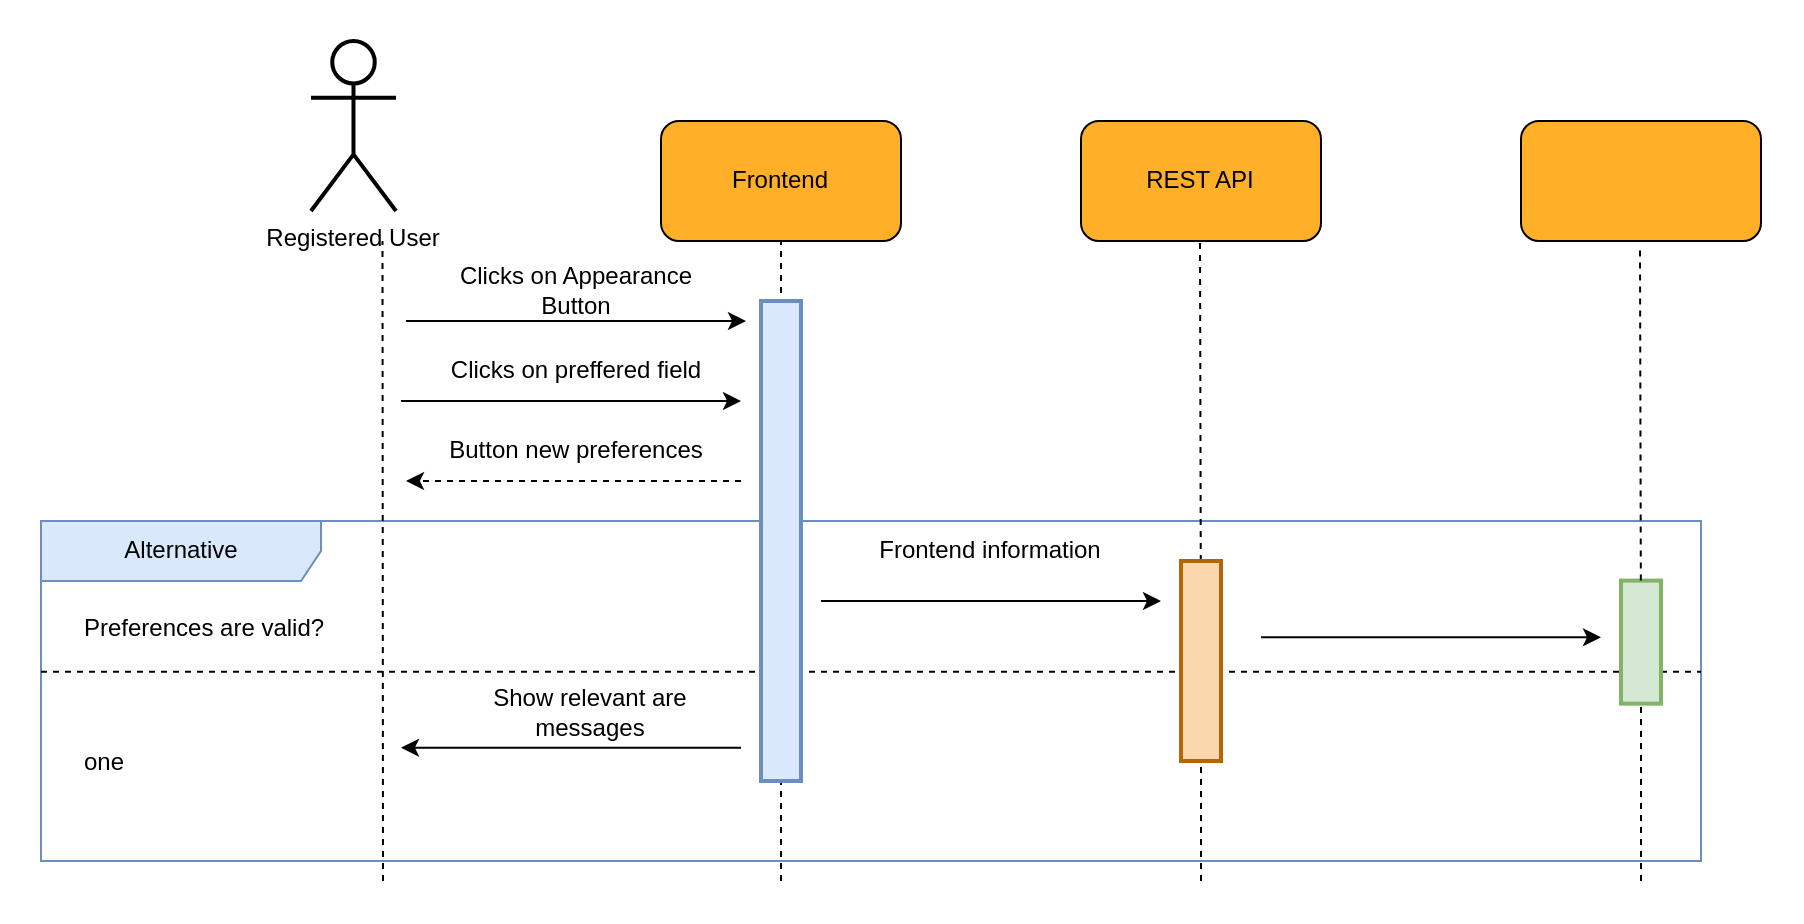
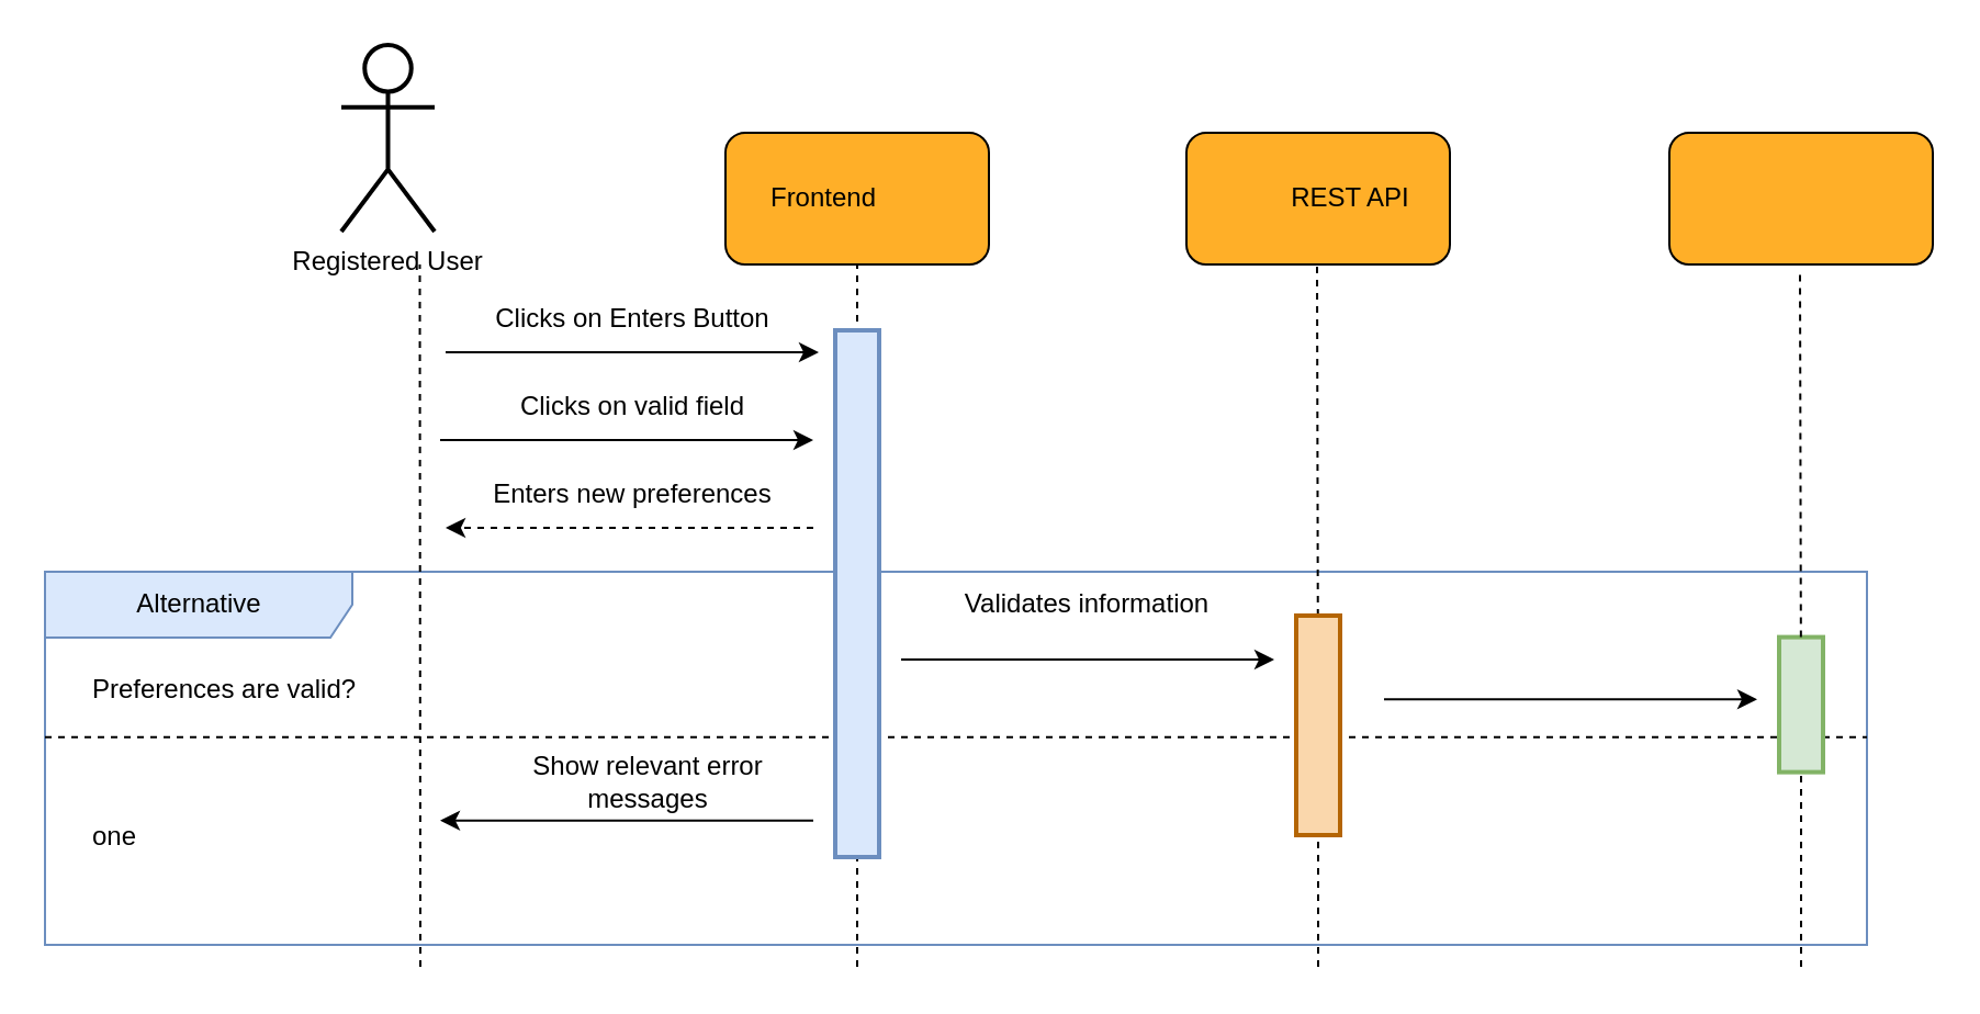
- <mxCell id="11" value="&lt;font style=&quot;font-size: 12px;&quot;&gt;Frontend&lt;/font&gt;" style="text;html=1;strokeColor=none;fillColor=none;align=center;verticalAlign=middle;whiteSpace=wrap;rounded=0;fontSize=12;" vertex="1" parent="9"><mxGeometry x="30" y="15" width="60" height="30" as="geometry" /></mxCell>
+ <mxCell id="11" value="&lt;font style=&quot;font-size: 12px;&quot;&gt;Frontend&lt;/font&gt;" style="text;html=1;strokeColor=none;fillColor=none;align=center;verticalAlign=middle;whiteSpace=wrap;rounded=0;fontSize=12;" vertex="1" parent="9"><mxGeometry x="15" y="15" width="60" height="30" as="geometry" /></mxCell>
- <mxCell id="14" value="&lt;font style=&quot;font-size: 12px;&quot;&gt;REST API&lt;/font&gt;" style="text;html=1;strokeColor=none;fillColor=none;align=center;verticalAlign=middle;whiteSpace=wrap;rounded=0;fontSize=12;" vertex="1" parent="12"><mxGeometry x="30" y="15" width="60" height="30" as="geometry" /></mxCell>
+ <mxCell id="14" value="&lt;font style=&quot;font-size: 12px;&quot;&gt;REST API&lt;/font&gt;" style="text;html=1;strokeColor=none;fillColor=none;align=center;verticalAlign=middle;whiteSpace=wrap;rounded=0;fontSize=12;" vertex="1" parent="12"><mxGeometry x="45" y="15" width="60" height="30" as="geometry" /></mxCell>
- <mxCell id="20" value="&lt;span style=&quot;background-color: rgb(255 , 255 , 255) ; font-size: 12px&quot;&gt;Clicks on Appearance Button&lt;/span&gt;" style="text;html=1;strokeColor=none;fillColor=none;align=center;verticalAlign=middle;whiteSpace=wrap;rounded=0;fontSize=12;" vertex="1" parent="1"><mxGeometry x="212.5" y="130" width="150" height="30" as="geometry" /></mxCell>
+ <mxCell id="20" value="&lt;span style=&quot;background-color: rgb(255 , 255 , 255) ; font-size: 12px&quot;&gt;Clicks on Enters Button&lt;/span&gt;" style="text;html=1;strokeColor=none;fillColor=none;align=center;verticalAlign=middle;whiteSpace=wrap;rounded=0;fontSize=12;" vertex="1" parent="1"><mxGeometry x="212.5" y="130" width="150" height="30" as="geometry" /></mxCell>
- <mxCell id="33" value="&lt;span style=&quot;background-color: rgb(255 , 255 , 255) ; font-size: 12px&quot;&gt;Clicks on preffered field&lt;/span&gt;" style="text;html=1;strokeColor=none;fillColor=none;align=center;verticalAlign=middle;whiteSpace=wrap;rounded=0;fontSize=12;" vertex="1" parent="1"><mxGeometry x="212.5" y="170" width="150" height="30" as="geometry" /></mxCell>
+ <mxCell id="33" value="&lt;span style=&quot;background-color: rgb(255 , 255 , 255) ; font-size: 12px&quot;&gt;Clicks on valid field&lt;/span&gt;" style="text;html=1;strokeColor=none;fillColor=none;align=center;verticalAlign=middle;whiteSpace=wrap;rounded=0;fontSize=12;" vertex="1" parent="1"><mxGeometry x="212.5" y="170" width="150" height="30" as="geometry" /></mxCell>
- <mxCell id="22" value="&lt;span style=&quot;background-color: rgb(255 , 255 , 255) ; font-size: 12px&quot;&gt;Button new preferences&lt;/span&gt;" style="text;html=1;strokeColor=none;fillColor=none;align=center;verticalAlign=middle;whiteSpace=wrap;rounded=0;fontSize=12;" vertex="1" parent="1"><mxGeometry x="212.5" y="210" width="150" height="30" as="geometry" /></mxCell>
+ <mxCell id="22" value="&lt;span style=&quot;background-color: rgb(255 , 255 , 255) ; font-size: 12px&quot;&gt;Enters new preferences&lt;/span&gt;" style="text;html=1;strokeColor=none;fillColor=none;align=center;verticalAlign=middle;whiteSpace=wrap;rounded=0;fontSize=12;" vertex="1" parent="1"><mxGeometry x="212.5" y="210" width="150" height="30" as="geometry" /></mxCell>
- <mxCell id="30" value="&lt;span style=&quot;background-color: rgb(255 , 255 , 255)&quot;&gt;Frontend information&lt;/span&gt;" style="text;html=1;strokeColor=none;fillColor=none;align=center;verticalAlign=middle;whiteSpace=wrap;rounded=0;fontSize=12;" vertex="1" parent="1"><mxGeometry x="420" y="260" width="150" height="30" as="geometry" /></mxCell>
+ <mxCell id="30" value="&lt;span style=&quot;background-color: rgb(255 , 255 , 255)&quot;&gt;Validates information&lt;/span&gt;" style="text;html=1;strokeColor=none;fillColor=none;align=center;verticalAlign=middle;whiteSpace=wrap;rounded=0;fontSize=12;" vertex="1" parent="1"><mxGeometry x="420" y="260" width="150" height="30" as="geometry" /></mxCell>
- <mxCell id="6" value="&lt;span style=&quot;background-color: rgb(255, 255, 255); font-size: 12px;&quot;&gt;Show relevant are messages&lt;/span&gt;" style="text;html=1;strokeColor=none;fillColor=none;align=center;verticalAlign=middle;whiteSpace=wrap;rounded=0;fontSize=12;" vertex="1" parent="2"><mxGeometry x="200" y="85" width="150" height="21.25" as="geometry" /></mxCell>
+ <mxCell id="6" value="&lt;span style=&quot;background-color: rgb(255, 255, 255); font-size: 12px;&quot;&gt;Show relevant error messages&lt;/span&gt;" style="text;html=1;strokeColor=none;fillColor=none;align=center;verticalAlign=middle;whiteSpace=wrap;rounded=0;fontSize=12;" vertex="1" parent="2"><mxGeometry x="200" y="85" width="150" height="21.25" as="geometry" /></mxCell>
